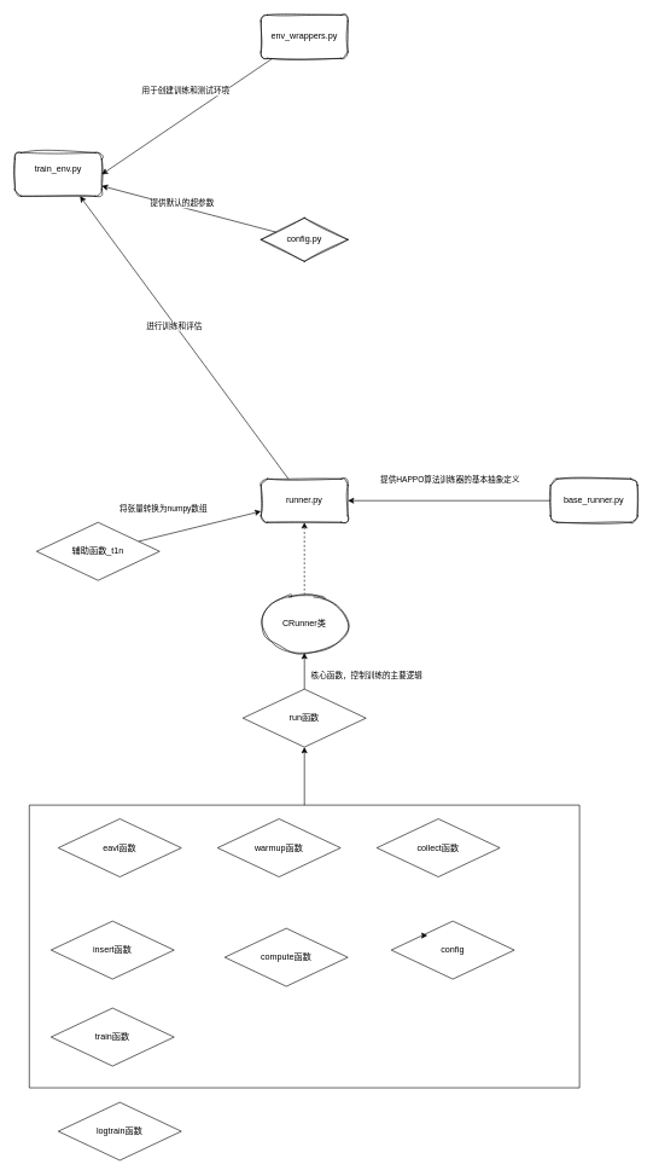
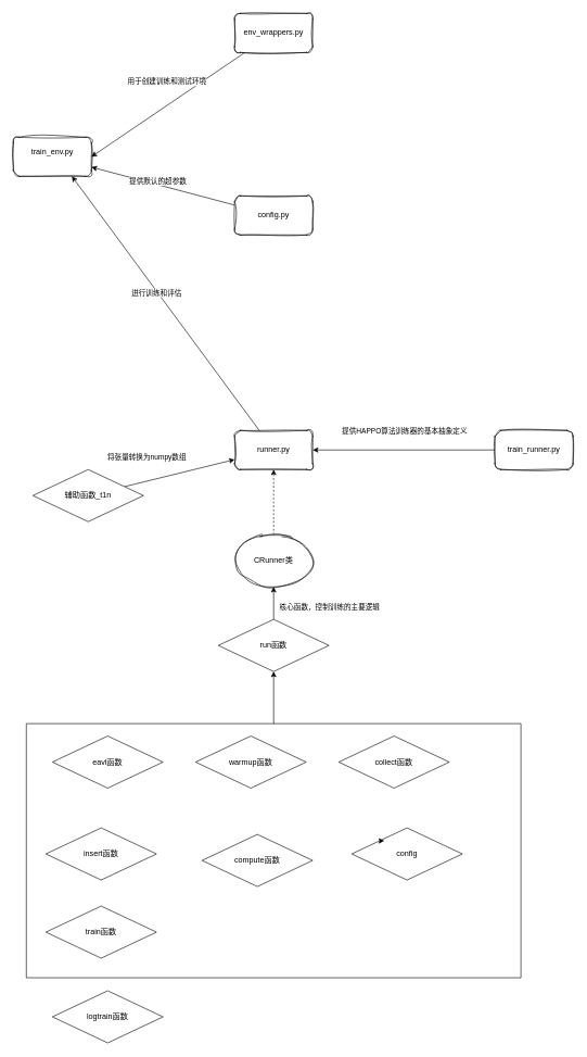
- <mxCell id="8" value="&lt;div&gt;&lt;div&gt;config.py&lt;/div&gt;&lt;/div&gt;" style="rhombus;whiteSpace=wrap;html=1;sketch=1;curveFitting=1;jiggle=2;" parent="1" vertex="1"><mxGeometry x="360" y="300" width="120" height="60" as="geometry" /></mxCell>
+ <mxCell id="8" value="&lt;div&gt;&lt;div&gt;config.py&lt;/div&gt;&lt;/div&gt;" style="rounded=1;whiteSpace=wrap;html=1;sketch=1;curveFitting=1;jiggle=2;" parent="1" vertex="1"><mxGeometry x="360" y="300" width="120" height="60" as="geometry" /></mxCell>
- <mxCell id="14" value="&lt;div&gt;&lt;div&gt;base_runner.py&lt;/div&gt;&lt;/div&gt;" style="rounded=1;whiteSpace=wrap;html=1;sketch=1;curveFitting=1;jiggle=2;" parent="1" vertex="1"><mxGeometry x="760" y="660" width="120" height="60" as="geometry" /></mxCell>
+ <mxCell id="14" value="&lt;div&gt;&lt;div&gt;train_runner.py&lt;/div&gt;&lt;/div&gt;" style="rounded=1;whiteSpace=wrap;html=1;sketch=1;curveFitting=1;jiggle=2;" parent="1" vertex="1"><mxGeometry x="760" y="660" width="120" height="60" as="geometry" /></mxCell>
